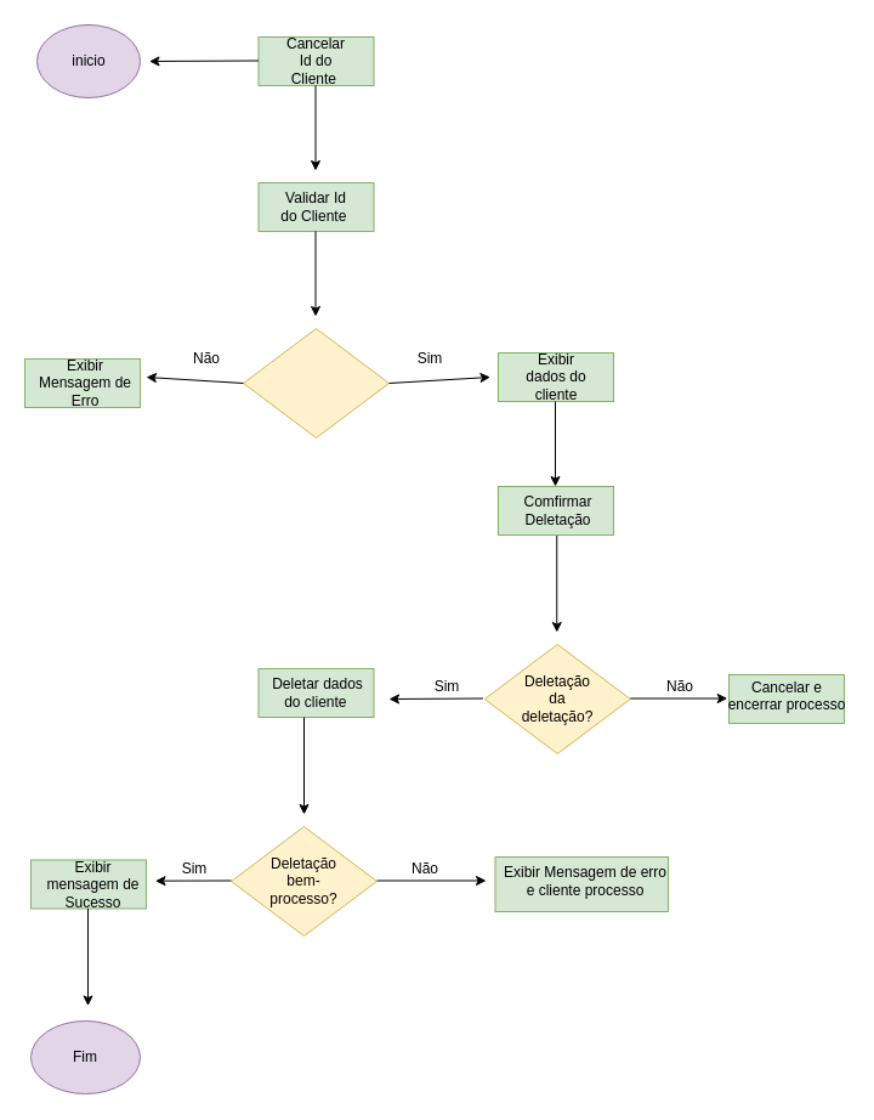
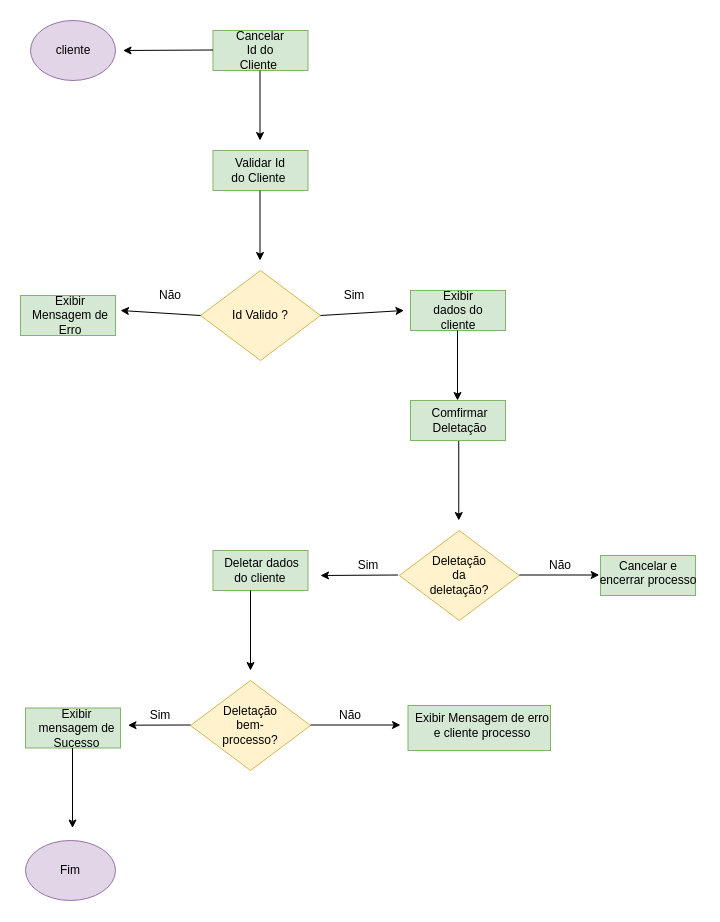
- <mxCell id="30" value="inicio" style="text;html=1;align=center;verticalAlign=middle;whiteSpace=wrap;rounded=0;" parent="1" vertex="1"><mxGeometry x="42.5" y="35" width="60" height="30" as="geometry" /></mxCell>
+ <mxCell id="30" value="cliente" style="text;html=1;align=center;verticalAlign=middle;whiteSpace=wrap;rounded=0;" parent="1" vertex="1"><mxGeometry x="42.5" y="35" width="60" height="30" as="geometry" /></mxCell>
+ <mxCell id="9" value="Id Valido ?" style="text;html=1;align=center;verticalAlign=middle;whiteSpace=wrap;rounded=0;" parent="1" vertex="1"><mxGeometry x="230" y="300" width="60" height="30" as="geometry" /></mxCell>
